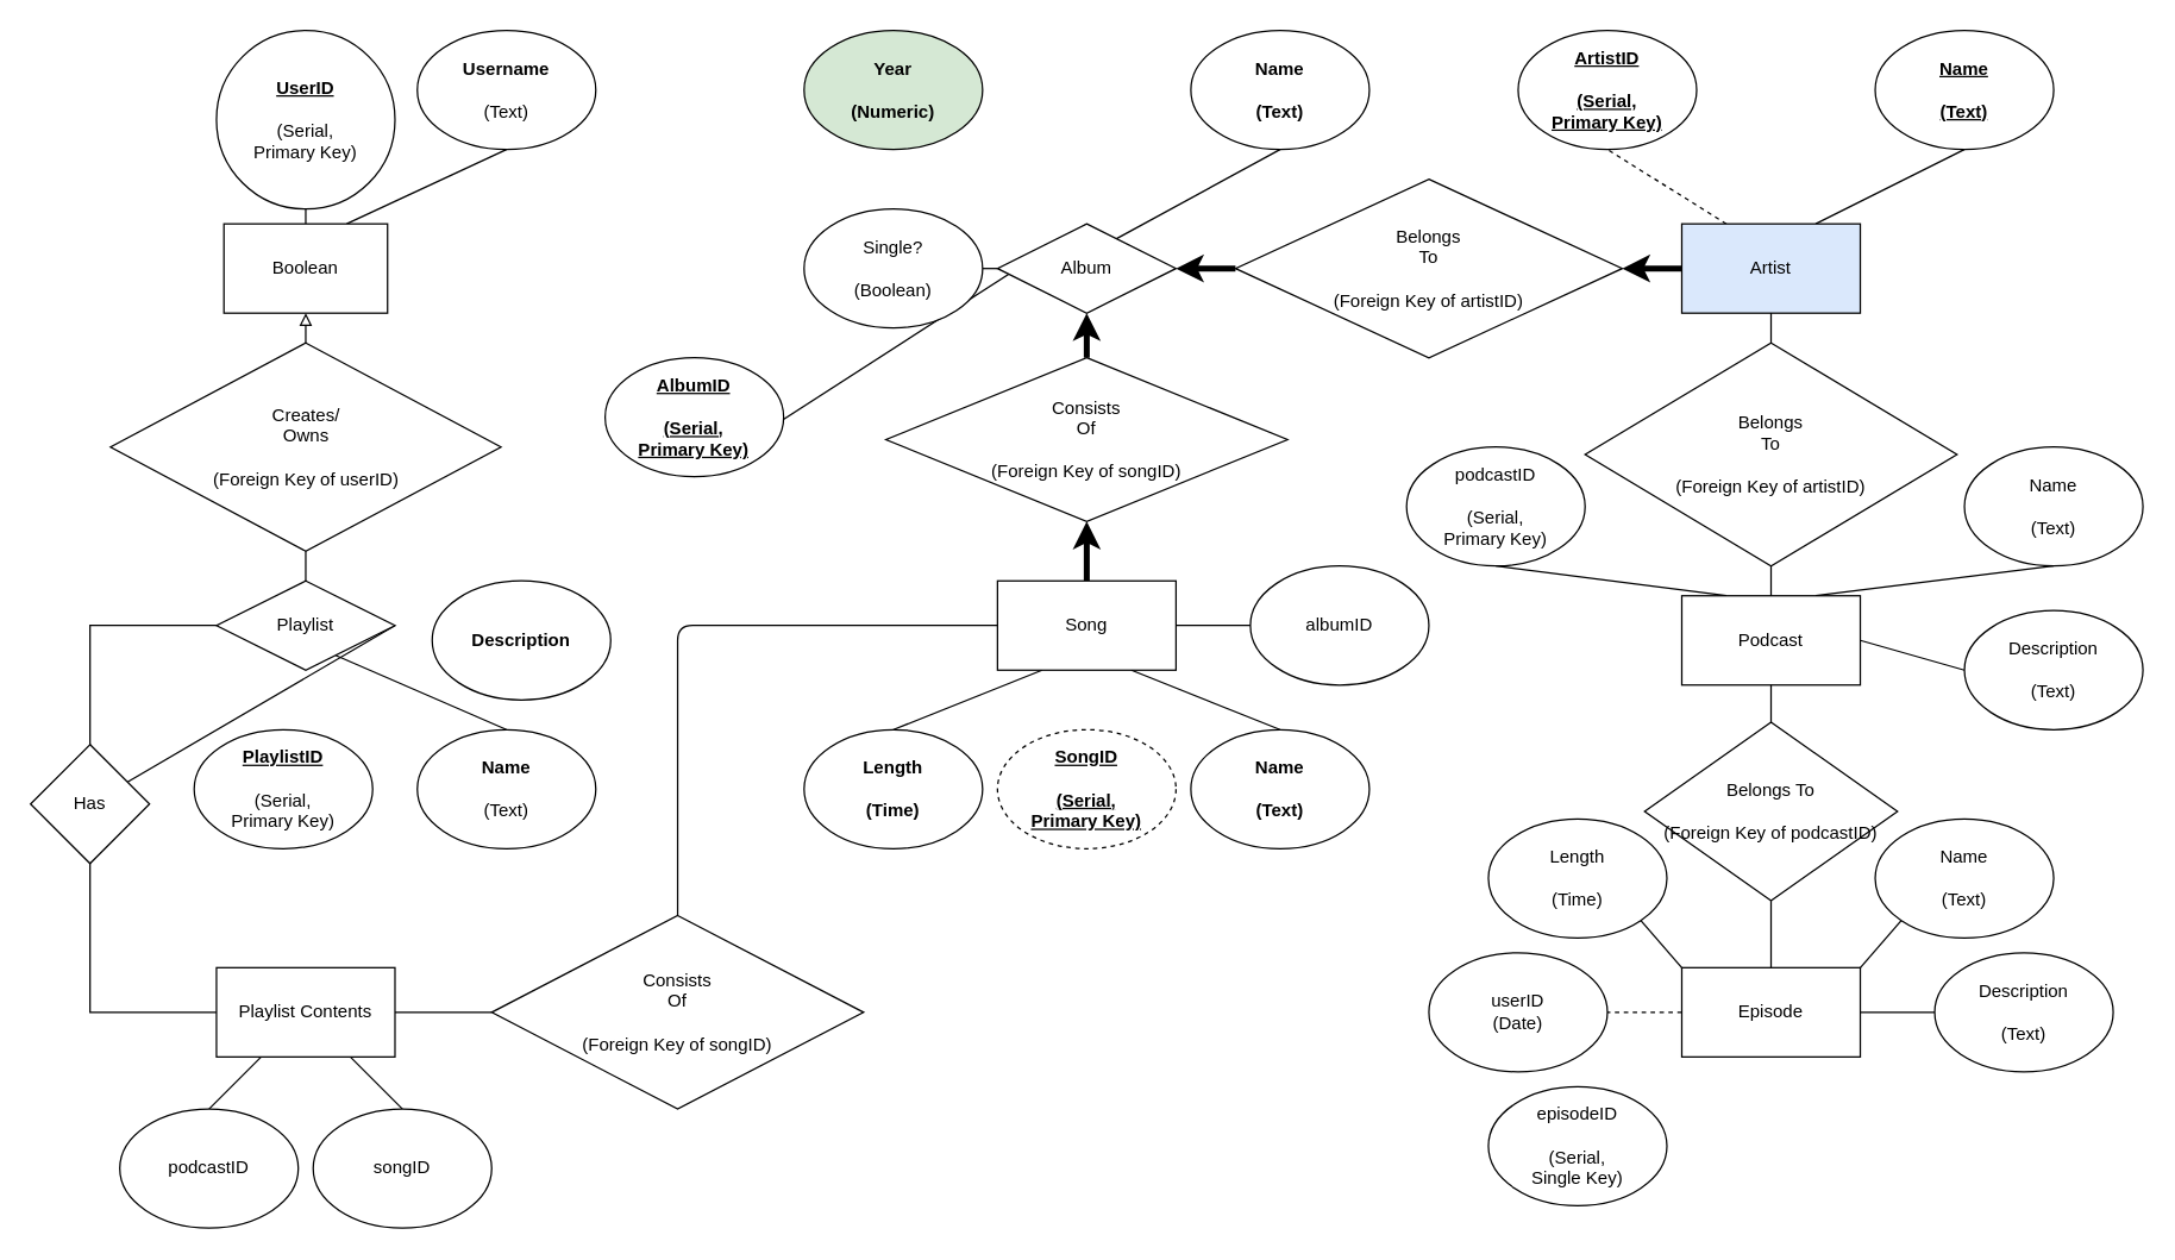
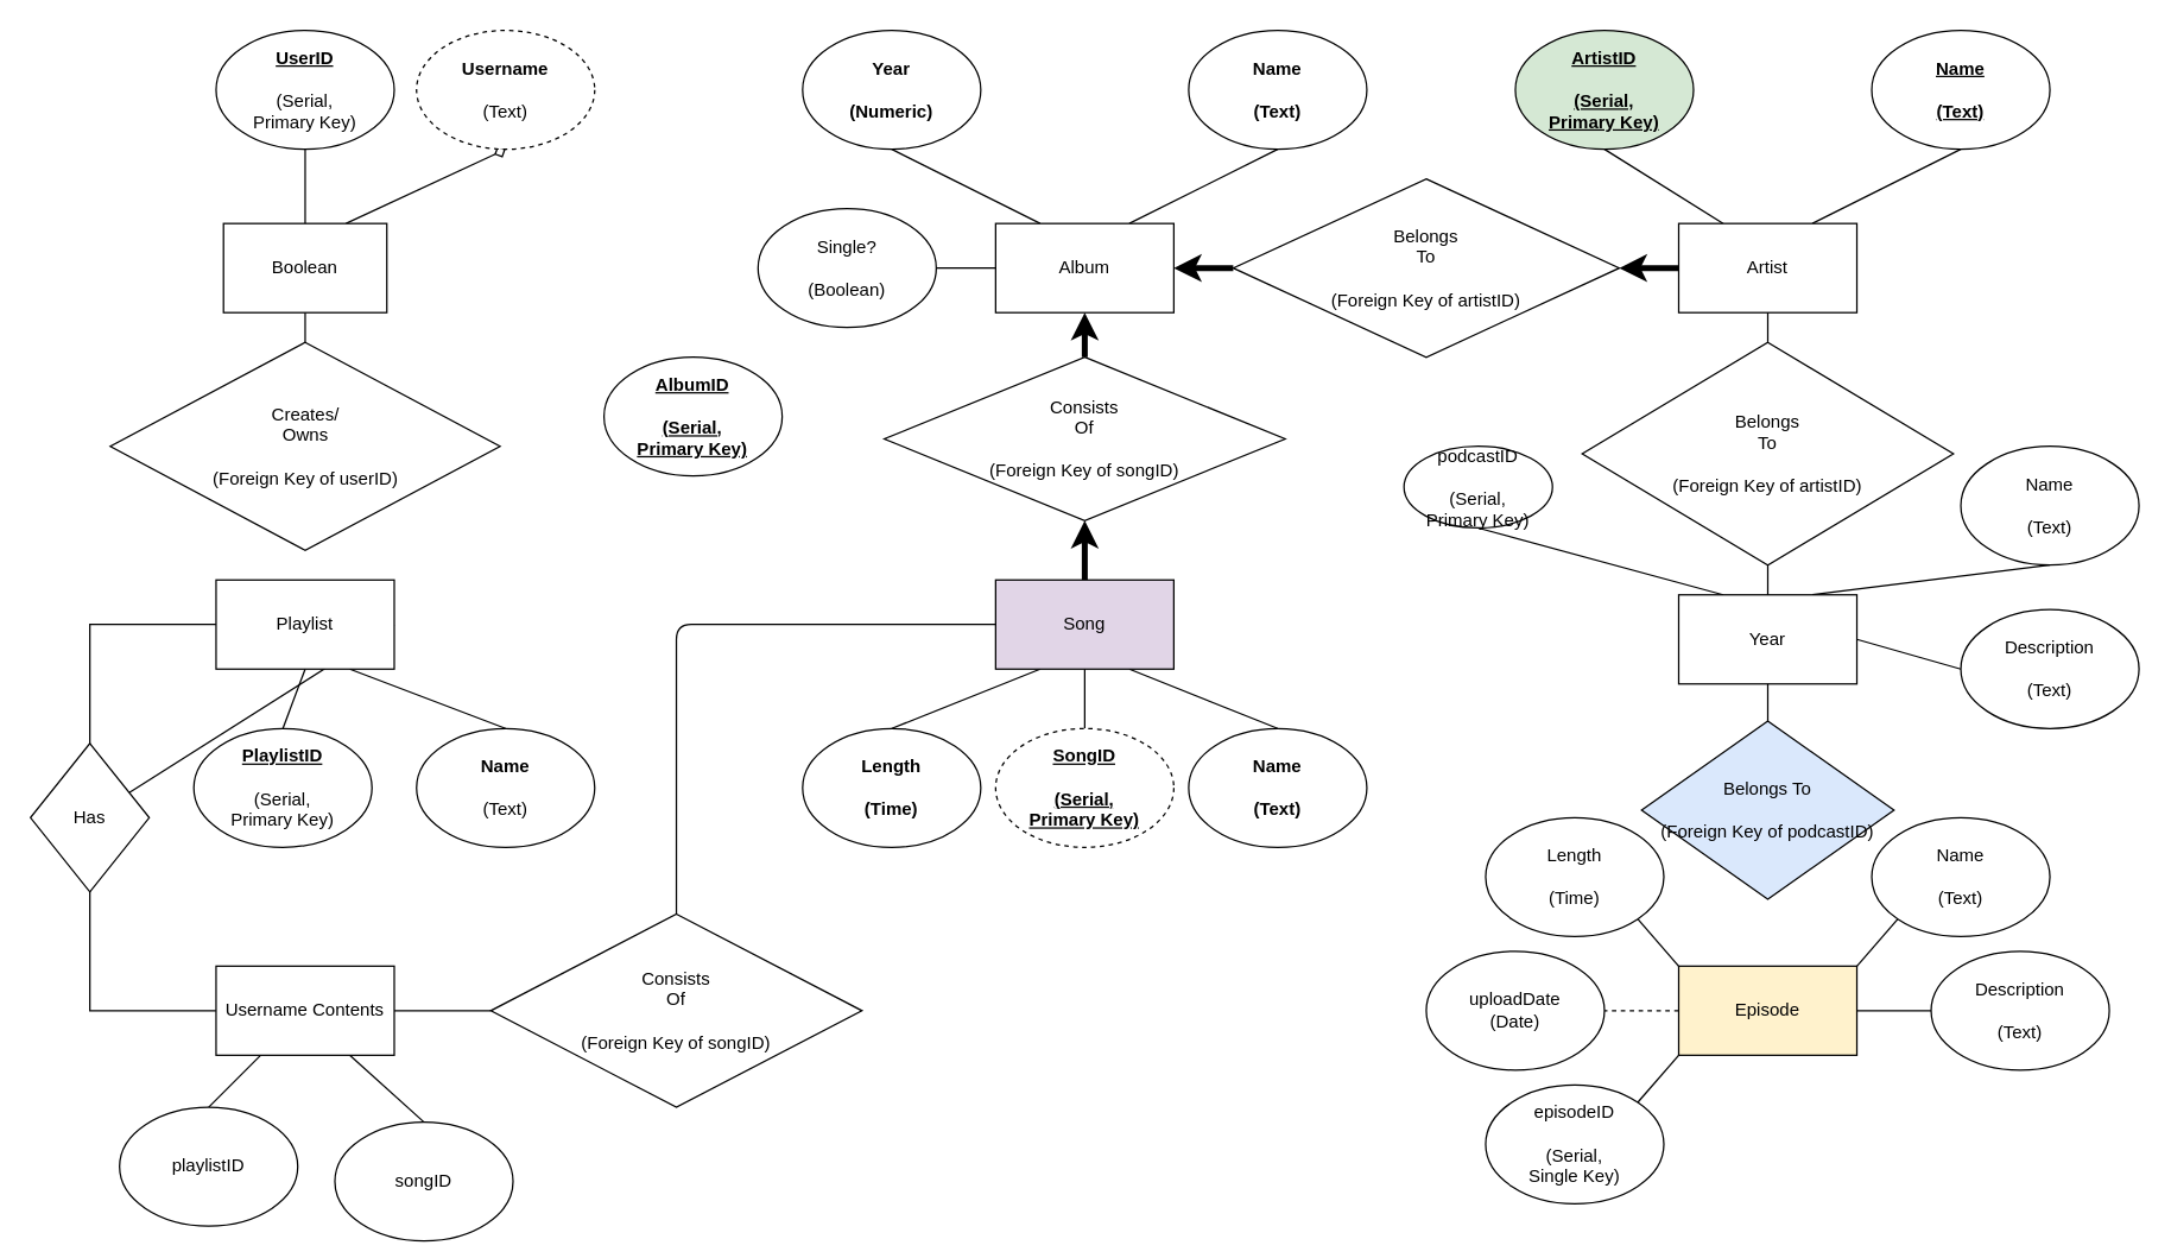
- <mxCell id="5" value="&lt;b&gt;Username&lt;/b&gt;&lt;br&gt;&lt;br&gt;(Text)" style="ellipse;whiteSpace=wrap;html=1;" parent="1" vertex="1"><mxGeometry x="280" y="20" width="120" height="80" as="geometry" /></mxCell>
+ <mxCell id="5" value="&lt;b&gt;Username&lt;/b&gt;&lt;br&gt;&lt;br&gt;(Text)" style="ellipse;whiteSpace=wrap;html=1;dashed=1;" parent="1" vertex="1"><mxGeometry x="280" y="20" width="120" height="80" as="geometry" /></mxCell>
- <mxCell id="15" value="&lt;b&gt;Year&lt;br&gt;&lt;br&gt;(Numeric)&lt;br&gt;&lt;/b&gt;" style="ellipse;whiteSpace=wrap;html=1;fillColor=#d5e8d4;" parent="1" vertex="1"><mxGeometry x="540" y="20" width="120" height="80" as="geometry" /></mxCell>
+ <mxCell id="15" value="&lt;b&gt;Year&lt;br&gt;&lt;br&gt;(Numeric)&lt;br&gt;&lt;/b&gt;" style="ellipse;whiteSpace=wrap;html=1;" parent="1" vertex="1"><mxGeometry x="540" y="20" width="120" height="80" as="geometry" /></mxCell>
- <mxCell id="20" value="&lt;b&gt;&lt;u&gt;ArtistID&lt;br&gt;&lt;br&gt;(Serial,&lt;br&gt;Primary Key)&lt;br&gt;&lt;/u&gt;&lt;/b&gt;" style="ellipse;whiteSpace=wrap;html=1;" parent="1" vertex="1"><mxGeometry x="1020" y="20" width="120" height="80" as="geometry" /></mxCell>
+ <mxCell id="20" value="&lt;b&gt;&lt;u&gt;ArtistID&lt;br&gt;&lt;br&gt;(Serial,&lt;br&gt;Primary Key)&lt;br&gt;&lt;/u&gt;&lt;/b&gt;" style="ellipse;whiteSpace=wrap;html=1;fillColor=#d5e8d4;" parent="1" vertex="1"><mxGeometry x="1020" y="20" width="120" height="80" as="geometry" /></mxCell>
- <mxCell id="6" value="&lt;u style=&quot;font-weight: bold&quot;&gt;UserID&lt;/u&gt;&lt;br&gt;&lt;br&gt;(Serial,&lt;br&gt;Primary Key)" style="ellipse;whiteSpace=wrap;html=1;" parent="1" vertex="1"><mxGeometry x="145" y="20" width="120" height="120" as="geometry" /></mxCell>
+ <mxCell id="6" value="&lt;u style=&quot;font-weight: bold&quot;&gt;UserID&lt;/u&gt;&lt;br&gt;&lt;br&gt;(Serial,&lt;br&gt;Primary Key)" style="ellipse;whiteSpace=wrap;html=1;" parent="1" vertex="1"><mxGeometry x="145" y="20" width="120" height="80" as="geometry" /></mxCell>
- <mxCell id="3" style="edgeStyle=none;jumpSize=6;html=1;exitX=0.75;exitY=0;exitDx=0;exitDy=0;entryX=0.5;entryY=1;entryDx=0;entryDy=0;endArrow=none;endFill=0;startSize=6;endSize=6;strokeWidth=1;" parent="1" source="4" target="5" edge="1"><mxGeometry relative="1" as="geometry" /></mxCell>
+ <mxCell id="3" style="edgeStyle=none;jumpSize=6;html=1;exitX=0.75;exitY=0;exitDx=0;exitDy=0;entryX=0.5;entryY=1;entryDx=0;entryDy=0;endArrow=diamond;endFill=0;startSize=6;endSize=6;strokeWidth=1;" parent="1" source="4" target="5" edge="1"><mxGeometry relative="1" as="geometry" /></mxCell>
+ <mxCell id="7" style="edgeStyle=none;jumpSize=6;html=1;exitX=0.25;exitY=0;exitDx=0;exitDy=0;entryX=0.5;entryY=1;entryDx=0;entryDy=0;endArrow=none;endFill=0;startSize=6;endSize=6;strokeWidth=1;" parent="1" source="12" target="15" edge="1"><mxGeometry relative="1" as="geometry" /></mxCell>
- <mxCell id="17" style="edgeStyle=none;rounded=0;jumpSize=6;html=1;exitX=0.25;exitY=0;exitDx=0;exitDy=0;entryX=0.5;entryY=1;entryDx=0;entryDy=0;startArrow=none;startFill=0;endArrow=none;endFill=0;strokeWidth=1;dashed=1;" parent="1" source="18" target="20" edge="1"><mxGeometry relative="1" as="geometry" /></mxCell>
+ <mxCell id="17" style="edgeStyle=none;rounded=0;jumpSize=6;html=1;exitX=0.25;exitY=0;exitDx=0;exitDy=0;entryX=0.5;entryY=1;entryDx=0;entryDy=0;startArrow=none;startFill=0;endArrow=none;endFill=0;strokeWidth=1;" parent="1" source="18" target="20" edge="1"><mxGeometry relative="1" as="geometry" /></mxCell>
- <mxCell id="49" value="Single?&lt;br&gt;&lt;br&gt;(Boolean)" style="ellipse;whiteSpace=wrap;html=1;" parent="1" vertex="1"><mxGeometry x="540" y="140" width="120" height="80" as="geometry" /></mxCell>
+ <mxCell id="49" value="Single?&lt;br&gt;&lt;br&gt;(Boolean)" style="ellipse;whiteSpace=wrap;html=1;" parent="1" vertex="1"><mxGeometry x="510" y="140" width="120" height="80" as="geometry" /></mxCell>
- <mxCell id="12" value="Album" style="rhombus;whiteSpace=wrap;html=1;" parent="1" vertex="1"><mxGeometry x="670" y="150" width="120" height="60" as="geometry" /></mxCell>
+ <mxCell id="12" value="Album" style="rounded=0;whiteSpace=wrap;html=1;" parent="1" vertex="1"><mxGeometry x="670" y="150" width="120" height="60" as="geometry" /></mxCell>
- <mxCell id="18" value="Artist" style="rounded=0;whiteSpace=wrap;html=1;fillColor=#dae8fc;" parent="1" vertex="1"><mxGeometry x="1130" y="150" width="120" height="60" as="geometry" /></mxCell>
+ <mxCell id="18" value="Artist" style="rounded=0;whiteSpace=wrap;html=1;" parent="1" vertex="1"><mxGeometry x="1130" y="150" width="120" height="60" as="geometry" /></mxCell>
- <mxCell id="43" style="edgeStyle=none;jumpSize=6;html=1;exitX=0.5;exitY=0;exitDx=0;exitDy=0;entryX=0.5;entryY=1;entryDx=0;entryDy=0;endArrow=block;endFill=0;startSize=6;endSize=6;strokeWidth=1;" parent="1" source="44" target="4" edge="1"><mxGeometry relative="1" as="geometry" /></mxCell>
+ <mxCell id="43" style="edgeStyle=none;jumpSize=6;html=1;exitX=0.5;exitY=0;exitDx=0;exitDy=0;entryX=0.5;entryY=1;entryDx=0;entryDy=0;endArrow=none;endFill=0;startSize=6;endSize=6;strokeWidth=1;" parent="1" source="44" target="4" edge="1"><mxGeometry relative="1" as="geometry" /></mxCell>
- <mxCell id="8" style="edgeStyle=none;jumpSize=6;html=1;exitX=0.5;exitY=0;exitDx=0;exitDy=0;entryX=0.5;entryY=1;entryDx=0;entryDy=0;endArrow=none;endFill=0;startSize=6;endSize=6;strokeWidth=1;" parent="1" source="12" target="14" edge="1"><mxGeometry relative="1" as="geometry" /></mxCell>
- <mxCell id="55" value="podcastID&lt;br&gt;&lt;br&gt;(Serial,&lt;br&gt;Primary Key)" style="ellipse;whiteSpace=wrap;html=1;" parent="1" vertex="1"><mxGeometry x="945" y="300" width="120" height="80" as="geometry" /></mxCell>
+ <mxCell id="55" value="podcastID&lt;br&gt;&lt;br&gt;(Serial,&lt;br&gt;Primary Key)" style="ellipse;whiteSpace=wrap;html=1;" parent="1" vertex="1"><mxGeometry x="945" y="300" width="100" height="55" as="geometry" /></mxCell>
- <mxCell id="35" style="edgeStyle=none;jumpSize=6;html=1;exitX=0.5;exitY=0;exitDx=0;exitDy=0;entryX=0.5;entryY=1;entryDx=0;entryDy=0;endArrow=none;endFill=0;startSize=6;endSize=6;strokeWidth=1;" parent="1" source="38" target="44" edge="1"><mxGeometry relative="1" as="geometry" /></mxCell>
- <mxCell id="38" value="Playlist" style="rhombus;whiteSpace=wrap;html=1;" parent="1" vertex="1"><mxGeometry x="145" y="390" width="120" height="60" as="geometry" /></mxCell>
+ <mxCell id="38" value="Playlist" style="rounded=0;whiteSpace=wrap;html=1;" parent="1" vertex="1"><mxGeometry x="145" y="390" width="120" height="60" as="geometry" /></mxCell>
- <mxCell id="27" value="Song" style="rounded=0;whiteSpace=wrap;html=1;" parent="1" vertex="1"><mxGeometry x="670" y="390" width="120" height="60" as="geometry" /></mxCell>
+ <mxCell id="27" value="Song" style="rounded=0;whiteSpace=wrap;html=1;fillColor=#e1d5e7;" parent="1" vertex="1"><mxGeometry x="670" y="390" width="120" height="60" as="geometry" /></mxCell>
- <mxCell id="26" style="edgeStyle=none;rounded=0;jumpSize=6;html=1;exitX=1;exitY=0.5;exitDx=0;exitDy=0;entryX=0;entryY=0.5;entryDx=0;entryDy=0;startArrow=none;startFill=0;endArrow=none;endFill=0;strokeWidth=1;" parent="1" source="27" target="74" edge="1"><mxGeometry relative="1" as="geometry" /></mxCell>
- <mxCell id="74" value="albumID" style="ellipse;whiteSpace=wrap;html=1;" parent="1" vertex="1"><mxGeometry x="840" y="380" width="120" height="80" as="geometry" /></mxCell>
- <mxCell id="81" value="&lt;b&gt;Description&lt;/b&gt;" style="ellipse;whiteSpace=wrap;html=1;" vertex="1" parent="1"><mxGeometry x="290" y="390" width="120" height="80" as="geometry" /></mxCell>
- <mxCell id="54" value="Podcast" style="rounded=0;whiteSpace=wrap;html=1;" parent="1" vertex="1"><mxGeometry x="1130" y="400" width="120" height="60" as="geometry" /></mxCell>
+ <mxCell id="54" value="Year" style="rounded=0;whiteSpace=wrap;html=1;" parent="1" vertex="1"><mxGeometry x="1130" y="400" width="120" height="60" as="geometry" /></mxCell>
+ <mxCell id="21" style="edgeStyle=none;jumpSize=6;html=1;exitX=0.5;exitY=1;exitDx=0;exitDy=0;entryX=0.5;entryY=0;entryDx=0;entryDy=0;endArrow=none;endFill=0;startSize=6;endSize=6;strokeWidth=1;" parent="1" source="27" target="28" edge="1"><mxGeometry relative="1" as="geometry" /></mxCell>
+ <mxCell id="33" style="edgeStyle=none;jumpSize=6;html=1;exitX=0.5;exitY=1;exitDx=0;exitDy=0;entryX=0.5;entryY=0;entryDx=0;entryDy=0;endArrow=none;endFill=0;startSize=6;endSize=6;strokeWidth=1;" parent="1" source="38" target="39" edge="1"><mxGeometry relative="1" as="geometry" /></mxCell>
- <mxCell id="78" value="Has" style="rhombus;whiteSpace=wrap;html=1;" parent="1" vertex="1"><mxGeometry x="20" y="500" width="80" height="80" as="geometry" /></mxCell>
+ <mxCell id="78" value="Has" style="rhombus;whiteSpace=wrap;html=1;" parent="1" vertex="1"><mxGeometry x="20" y="500" width="80" height="100" as="geometry" /></mxCell>
- <mxCell id="71" value="Belongs To&lt;br&gt;&lt;br&gt;(Foreign Key of podcastID)" style="rhombus;whiteSpace=wrap;html=1;" parent="1" vertex="1"><mxGeometry x="1105" y="485" width="170" height="120" as="geometry" /></mxCell>
+ <mxCell id="71" value="Belongs To&lt;br&gt;&lt;br&gt;(Foreign Key of podcastID)" style="rhombus;whiteSpace=wrap;html=1;fillColor=#dae8fc;" parent="1" vertex="1"><mxGeometry x="1105" y="485" width="170" height="120" as="geometry" /></mxCell>
- <mxCell id="60" style="edgeStyle=none;rounded=0;jumpSize=6;html=1;exitX=0.5;exitY=0;exitDx=0;exitDy=0;entryX=0.5;entryY=1;entryDx=0;entryDy=0;startArrow=none;startFill=0;endArrow=none;endFill=0;strokeWidth=1;" parent="1" source="63" target="71" edge="1"><mxGeometry relative="1" as="geometry" /></mxCell>
- <mxCell id="77" value="Playlist Contents" style="rounded=0;whiteSpace=wrap;html=1;" parent="1" vertex="1"><mxGeometry x="145" y="650" width="120" height="60" as="geometry" /></mxCell>
+ <mxCell id="77" value="Username Contents" style="rounded=0;whiteSpace=wrap;html=1;" parent="1" vertex="1"><mxGeometry x="145" y="650" width="120" height="60" as="geometry" /></mxCell>
- <mxCell id="69" value="userID&lt;br&gt;(Date)" style="ellipse;whiteSpace=wrap;html=1;" parent="1" vertex="1"><mxGeometry x="960" y="640" width="120" height="80" as="geometry" /></mxCell>
+ <mxCell id="69" value="uploadDate&lt;br&gt;(Date)" style="ellipse;whiteSpace=wrap;html=1;" parent="1" vertex="1"><mxGeometry x="960" y="640" width="120" height="80" as="geometry" /></mxCell>
- <mxCell id="63" value="Episode" style="rounded=0;whiteSpace=wrap;html=1;" parent="1" vertex="1"><mxGeometry x="1130" y="650" width="120" height="60" as="geometry" /></mxCell>
+ <mxCell id="63" value="Episode" style="rounded=0;whiteSpace=wrap;html=1;fillColor=#fff2cc;" parent="1" vertex="1"><mxGeometry x="1130" y="650" width="120" height="60" as="geometry" /></mxCell>
+ <mxCell id="72" style="edgeStyle=none;rounded=0;jumpSize=6;html=1;exitX=1;exitY=0;exitDx=0;exitDy=0;entryX=0;entryY=1;entryDx=0;entryDy=0;startArrow=none;startFill=0;endArrow=none;endFill=0;strokeWidth=1;" parent="1" source="73" target="63" edge="1"><mxGeometry relative="1" as="geometry" /></mxCell>
- <mxCell id="79" value="podcastID" style="ellipse;whiteSpace=wrap;html=1;" parent="1" vertex="1"><mxGeometry x="80" y="745" width="120" height="80" as="geometry" /></mxCell>
+ <mxCell id="79" value="playlistID" style="ellipse;whiteSpace=wrap;html=1;" parent="1" vertex="1"><mxGeometry x="80" y="745" width="120" height="80" as="geometry" /></mxCell>
- <mxCell id="80" value="songID" style="ellipse;whiteSpace=wrap;html=1;" parent="1" vertex="1"><mxGeometry x="210" y="745" width="120" height="80" as="geometry" /></mxCell>
+ <mxCell id="80" value="songID" style="ellipse;whiteSpace=wrap;html=1;" parent="1" vertex="1"><mxGeometry x="225" y="755" width="120" height="80" as="geometry" /></mxCell>
